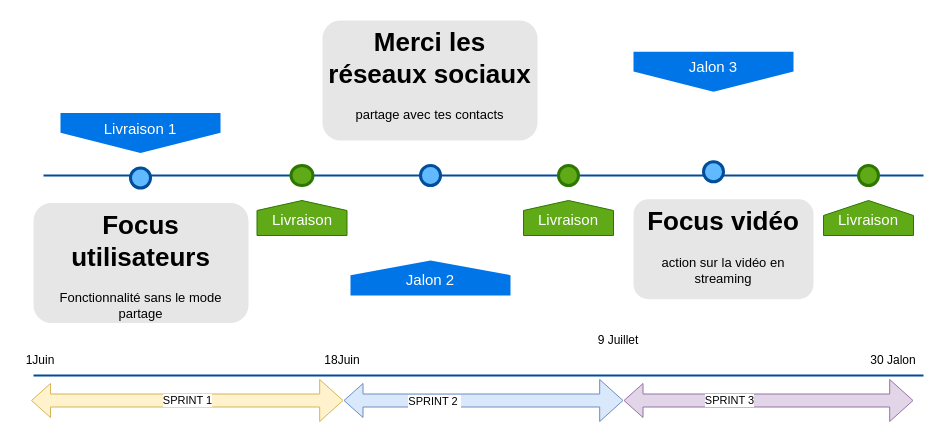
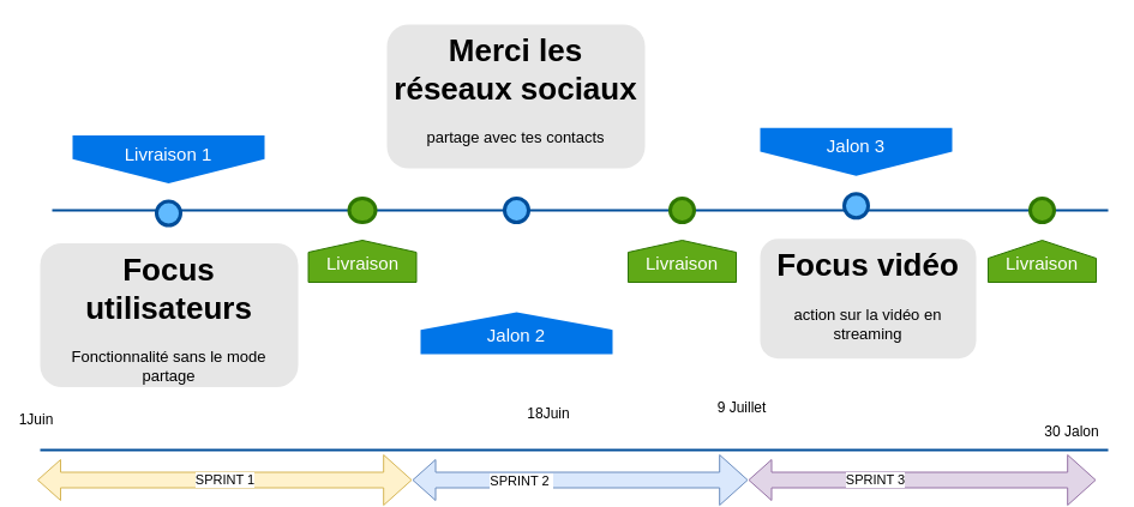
- <mxCell id="4" value="&lt;span&gt;&lt;font style=&quot;vertical-align: inherit&quot;&gt;&lt;font style=&quot;vertical-align: inherit&quot;&gt;&lt;font style=&quot;vertical-align: inherit&quot;&gt;&lt;font style=&quot;vertical-align: inherit&quot;&gt;Jalon 3&lt;/font&gt;&lt;/font&gt;&lt;/font&gt;&lt;/font&gt;&lt;/span&gt;" style="shape=offPageConnector;whiteSpace=wrap;html=1;fillColor=#0075E8;fontSize=15;fontColor=#FFFFFF;size=0.509;verticalAlign=top;strokeColor=none;" parent="1" vertex="1"><mxGeometry x="633" y="51.25" width="160" height="40" as="geometry" /></mxCell>
+ <mxCell id="4" value="&lt;span&gt;&lt;font style=&quot;vertical-align: inherit&quot;&gt;&lt;font style=&quot;vertical-align: inherit&quot;&gt;&lt;font style=&quot;vertical-align: inherit&quot;&gt;&lt;font style=&quot;vertical-align: inherit&quot;&gt;Jalon 3&lt;/font&gt;&lt;/font&gt;&lt;/font&gt;&lt;/font&gt;&lt;/span&gt;" style="shape=offPageConnector;whiteSpace=wrap;html=1;fillColor=#0075E8;fontSize=15;fontColor=#FFFFFF;size=0.509;verticalAlign=top;strokeColor=none;" parent="1" vertex="1"><mxGeometry x="633" y="106.25" width="160" height="40" as="geometry" /></mxCell>
- <mxCell id="24" value="1Juin" style="text;html=1;strokeColor=none;fillColor=none;align=center;verticalAlign=middle;whiteSpace=wrap;rounded=0;" vertex="1" parent="1"><mxGeometry x="20" y="350" width="40" height="20" as="geometry" /></mxCell>
+ <mxCell id="24" value="1Juin" style="text;html=1;strokeColor=none;fillColor=none;align=center;verticalAlign=middle;whiteSpace=wrap;rounded=0;" vertex="1" parent="1"><mxGeometry x="10" y="340" width="40" height="20" as="geometry" /></mxCell>
- <mxCell id="25" value="18Juin" style="text;html=1;strokeColor=none;fillColor=none;align=center;verticalAlign=middle;whiteSpace=wrap;rounded=0;" vertex="1" parent="1"><mxGeometry x="322" y="350" width="40" height="20" as="geometry" /></mxCell>
+ <mxCell id="25" value="18Juin" style="text;html=1;strokeColor=none;fillColor=none;align=center;verticalAlign=middle;whiteSpace=wrap;rounded=0;" vertex="1" parent="1"><mxGeometry x="437" y="335" width="40" height="20" as="geometry" /></mxCell>
